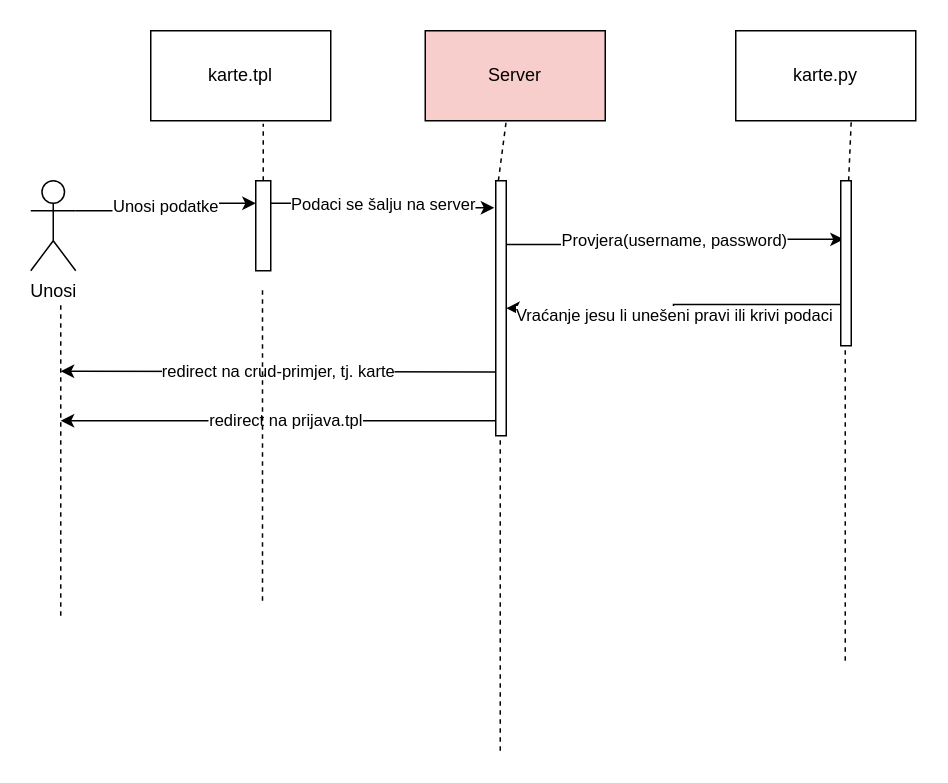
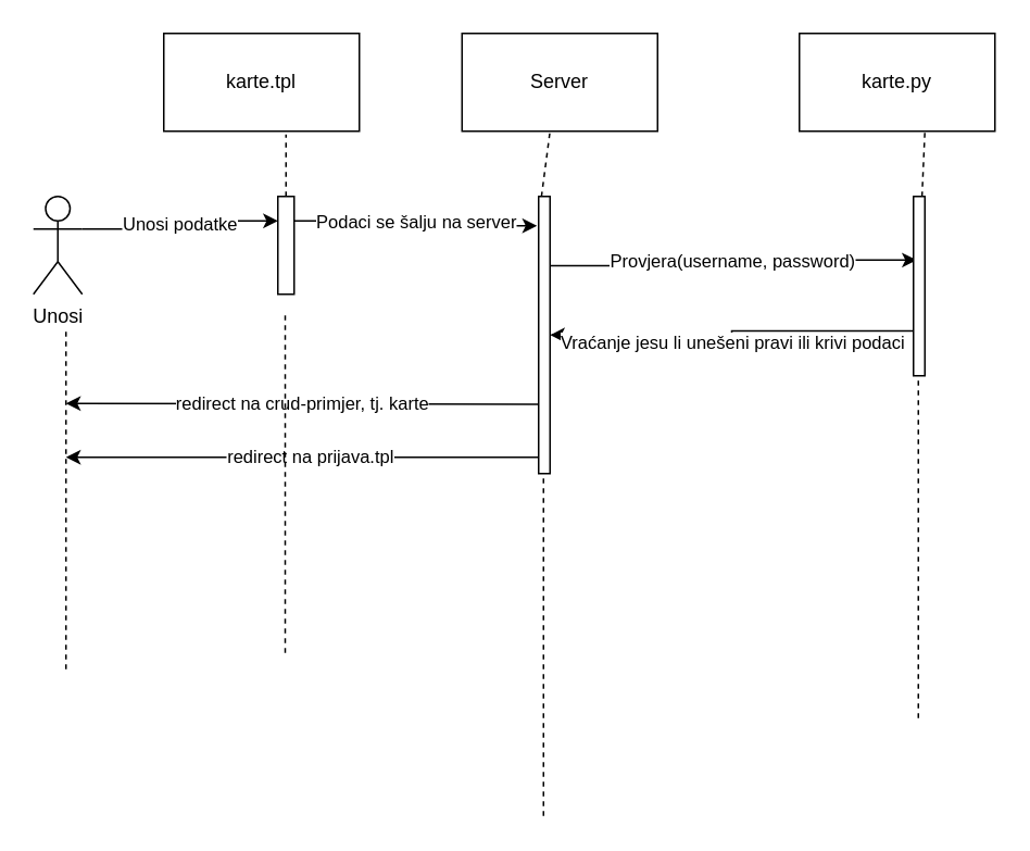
- <mxCell id="8" value="Server" style="rounded=0;whiteSpace=wrap;html=1;fillColor=#f8cecc;" vertex="1" parent="1"><mxGeometry x="283" y="20" width="120" height="60" as="geometry" /></mxCell>
+ <mxCell id="8" value="Server" style="rounded=0;whiteSpace=wrap;html=1;" vertex="1" parent="1"><mxGeometry x="283" y="20" width="120" height="60" as="geometry" /></mxCell>
